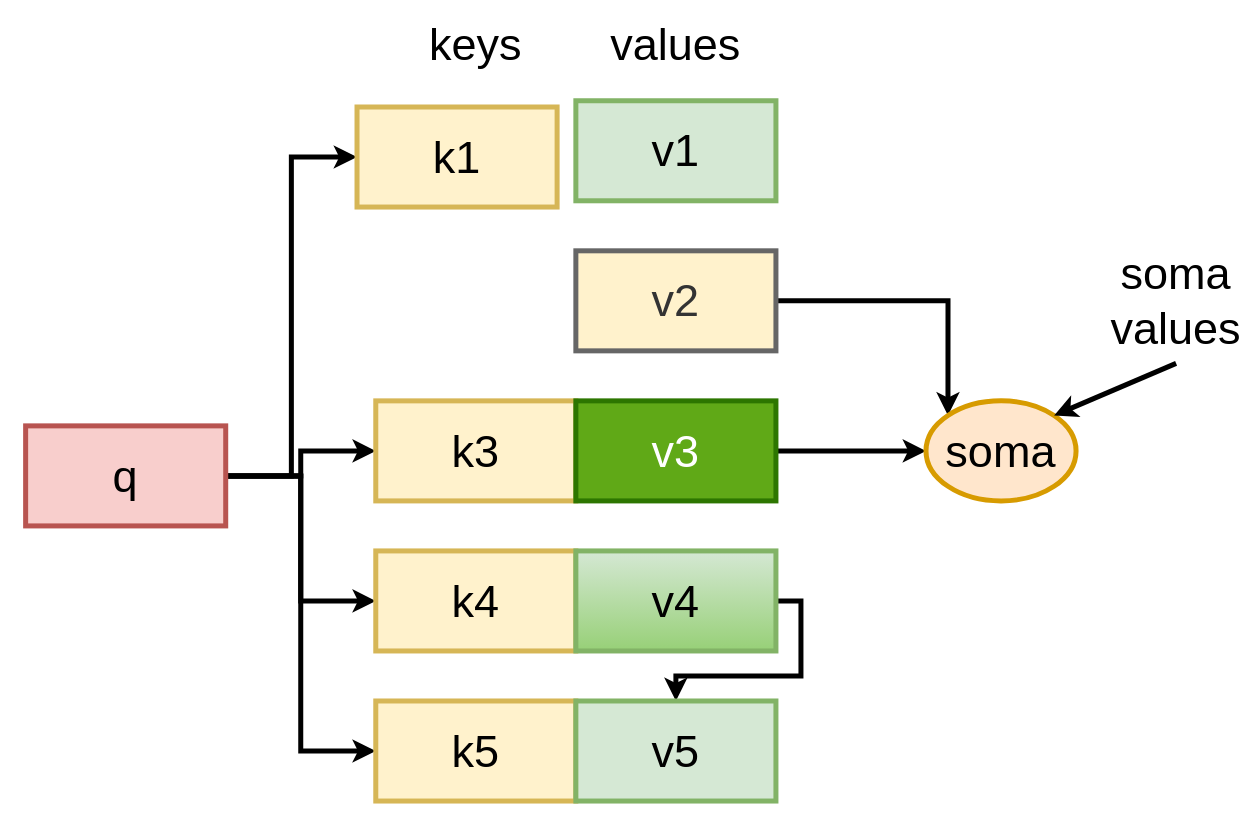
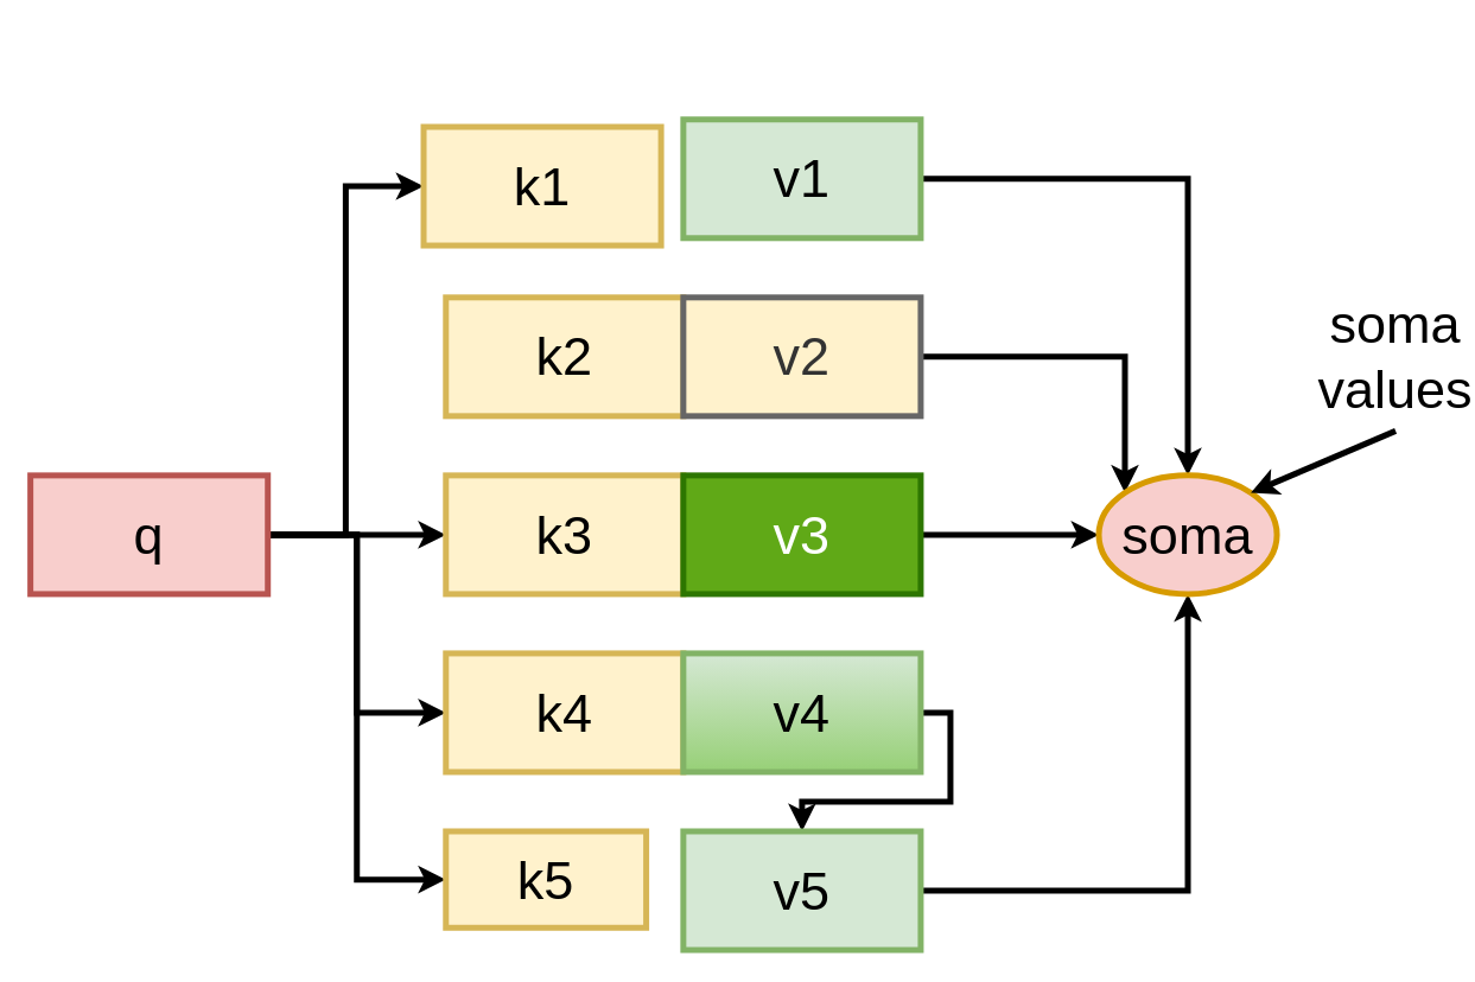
- <mxCell id="22" value="keys" style="text;html=1;align=center;verticalAlign=middle;whiteSpace=wrap;rounded=0;fontSize=36;" vertex="1" parent="1"><mxGeometry x="350" y="20" width="60" height="30" as="geometry" /></mxCell>
- <mxCell id="23" value="values" style="text;html=1;align=center;verticalAlign=middle;whiteSpace=wrap;rounded=0;fontSize=36;" vertex="1" parent="1"><mxGeometry x="510" y="20" width="60" height="30" as="geometry" /></mxCell>
+ <mxCell id="12" style="edgeStyle=orthogonalEdgeStyle;rounded=0;orthogonalLoop=1;jettySize=auto;html=1;exitX=1;exitY=0.5;exitDx=0;exitDy=0;strokeWidth=4;" edge="1" parent="1" source="13" target="24"><mxGeometry relative="1" as="geometry" /></mxCell>
+ <mxCell id="8" value="k2" style="rounded=0;whiteSpace=wrap;html=1;fontSize=36;strokeWidth=4;fillColor=#fff2cc;strokeColor=#d6b656;" vertex="1" parent="1"><mxGeometry x="300" y="200" width="160" height="80" as="geometry" /></mxCell>
- <mxCell id="24" value="&lt;font style=&quot;font-size: 36px;&quot;&gt;soma&lt;/font&gt;" style="ellipse;whiteSpace=wrap;html=1;strokeWidth=4;fillColor=#ffe6cc;strokeColor=#d79b00;" vertex="1" parent="1"><mxGeometry x="740" y="320" width="120" height="80" as="geometry" /></mxCell>
+ <mxCell id="24" value="&lt;font style=&quot;font-size: 36px;&quot;&gt;soma&lt;/font&gt;" style="ellipse;whiteSpace=wrap;html=1;strokeWidth=4;fillColor=#f8cecc;strokeColor=#d79b00;" vertex="1" parent="1"><mxGeometry x="740" y="320" width="120" height="80" as="geometry" /></mxCell>
- <mxCell id="6" value="q" style="rounded=0;whiteSpace=wrap;html=1;fontSize=36;strokeWidth=4;fillColor=#f8cecc;strokeColor=#b85450;" vertex="1" parent="1"><mxGeometry x="20" y="340" width="160" height="80" as="geometry" /></mxCell>
+ <mxCell id="6" value="q" style="rounded=0;whiteSpace=wrap;html=1;fontSize=36;strokeWidth=4;fillColor=#f8cecc;strokeColor=#b85450;" vertex="1" parent="1"><mxGeometry x="20" y="320" width="160" height="80" as="geometry" /></mxCell>
+ <mxCell id="20" style="edgeStyle=orthogonalEdgeStyle;rounded=0;orthogonalLoop=1;jettySize=auto;html=1;exitX=1;exitY=0.5;exitDx=0;exitDy=0;entryX=0.5;entryY=1;entryDx=0;entryDy=0;strokeWidth=4;" edge="1" parent="1" source="21" target="24"><mxGeometry relative="1" as="geometry" /></mxCell>
- <mxCell id="11" value="k5" style="rounded=0;whiteSpace=wrap;html=1;fontSize=36;strokeWidth=4;fillColor=#fff2cc;strokeColor=#d6b656;" vertex="1" parent="1"><mxGeometry x="300" y="560" width="160" height="80" as="geometry" /></mxCell>
+ <mxCell id="11" value="k5" style="rounded=0;whiteSpace=wrap;html=1;fontSize=36;strokeWidth=4;fillColor=#fff2cc;strokeColor=#d6b656;" vertex="1" parent="1"><mxGeometry x="300" y="560" width="135" height="65" as="geometry" /></mxCell>
